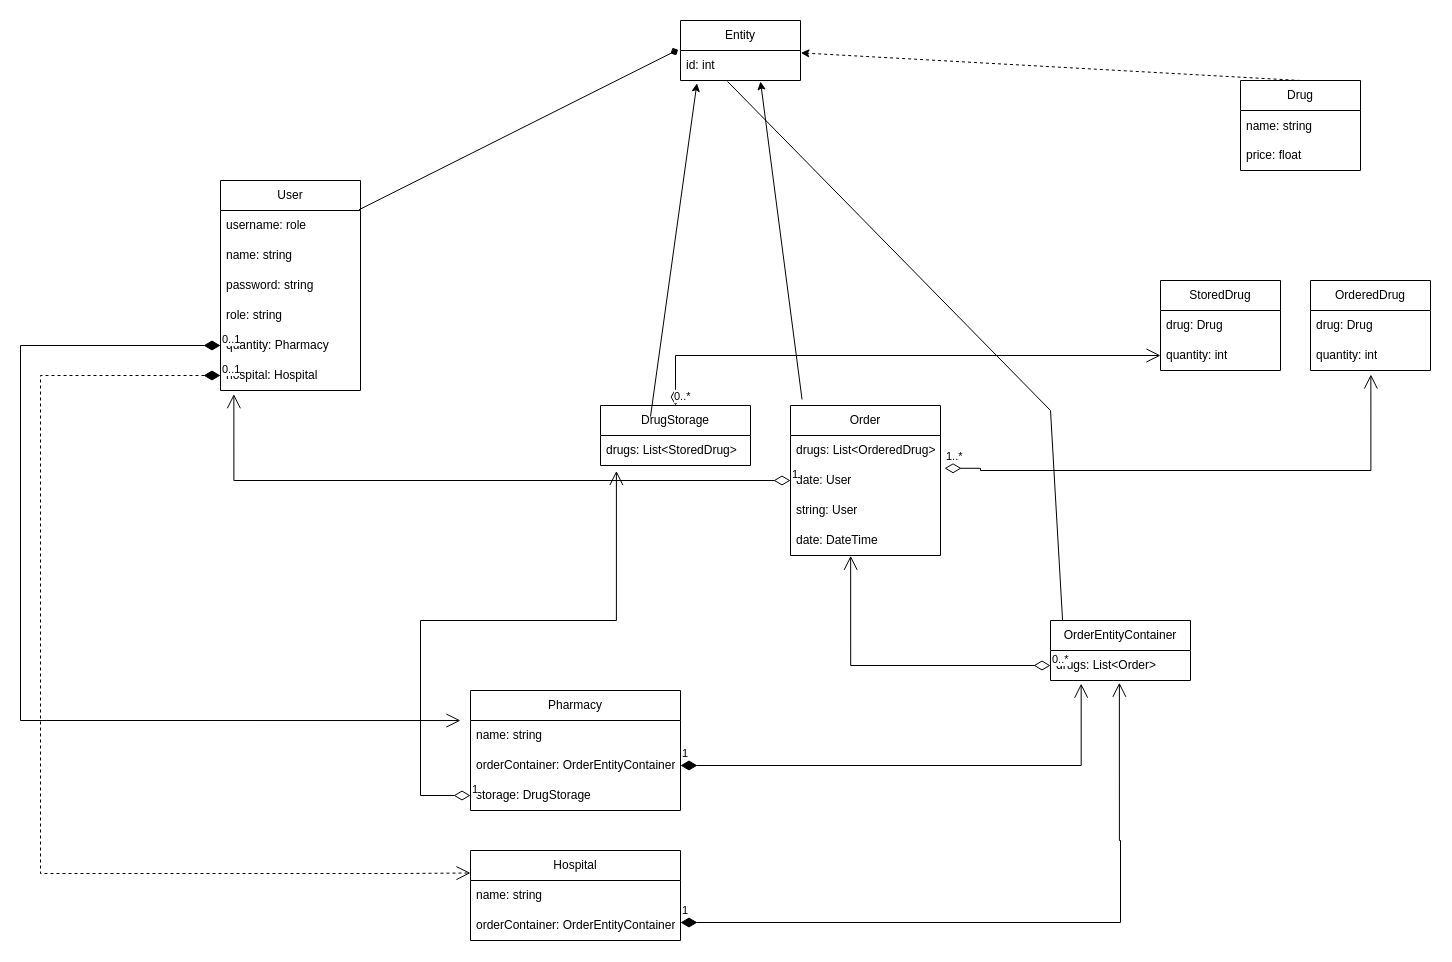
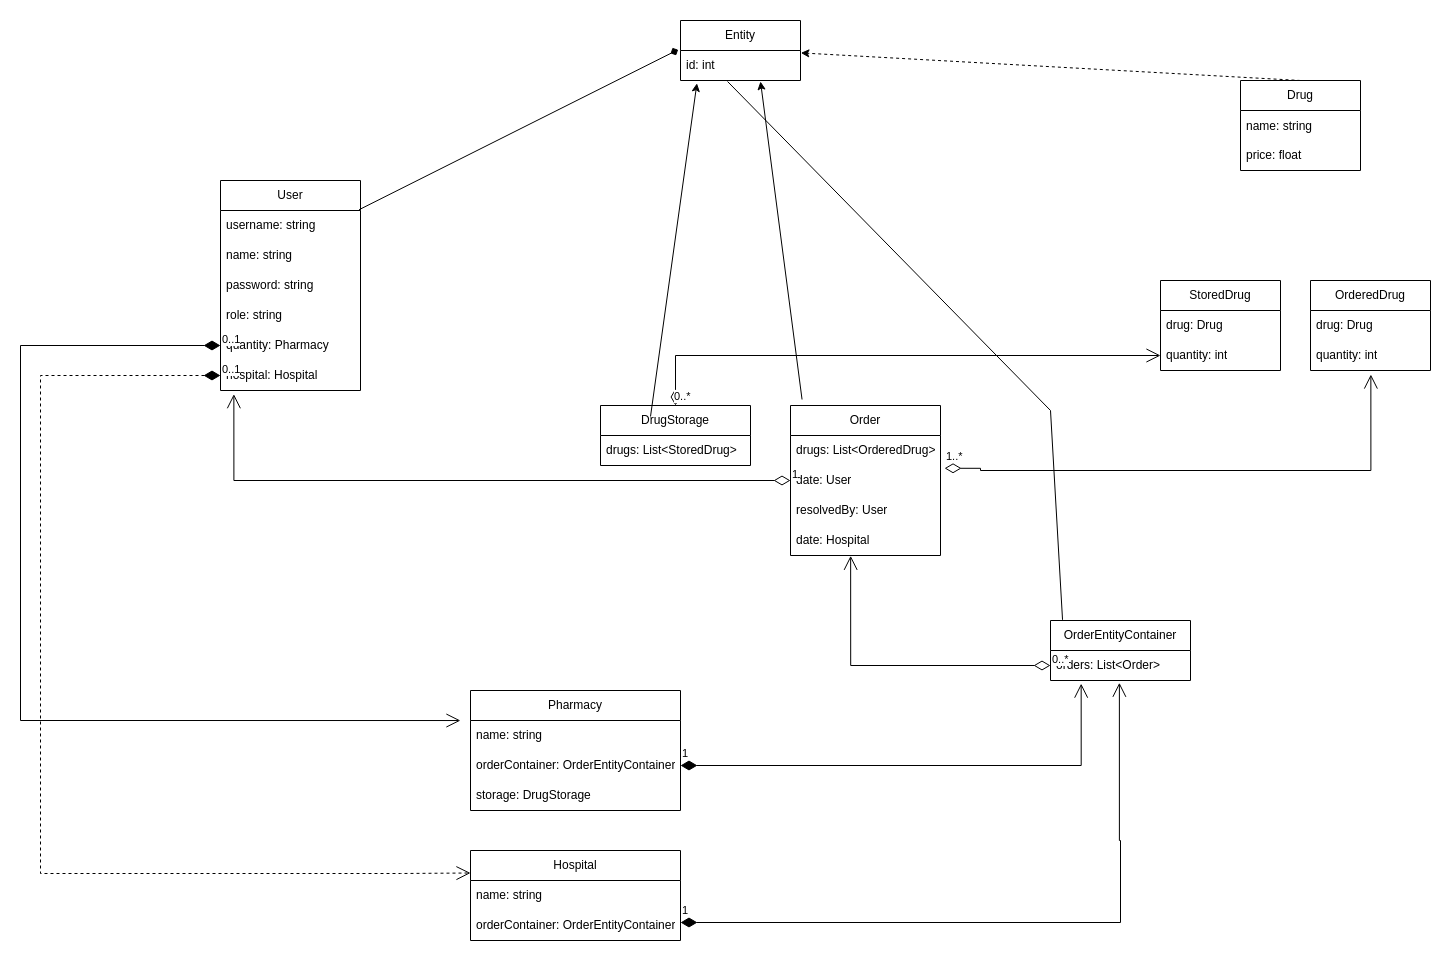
- <mxCell id="3" value="username: role" style="text;strokeColor=none;fillColor=none;align=left;verticalAlign=middle;spacingLeft=4;spacingRight=4;overflow=hidden;points=[[0,0.5],[1,0.5]];portConstraint=eastwest;rotatable=0;whiteSpace=wrap;html=1;" parent="2" vertex="1"><mxGeometry y="30" width="140" height="30" as="geometry" /></mxCell>
+ <mxCell id="3" value="username: string" style="text;strokeColor=none;fillColor=none;align=left;verticalAlign=middle;spacingLeft=4;spacingRight=4;overflow=hidden;points=[[0,0.5],[1,0.5]];portConstraint=eastwest;rotatable=0;whiteSpace=wrap;html=1;" parent="2" vertex="1"><mxGeometry y="30" width="140" height="30" as="geometry" /></mxCell>
- <mxCell id="17" value="string: User" style="text;strokeColor=none;fillColor=none;align=left;verticalAlign=middle;spacingLeft=4;spacingRight=4;overflow=hidden;points=[[0,0.5],[1,0.5]];portConstraint=eastwest;rotatable=0;whiteSpace=wrap;html=1;" vertex="1" parent="14"><mxGeometry y="90" width="150" height="30" as="geometry" /></mxCell>
+ <mxCell id="17" value="resolvedBy: User" style="text;strokeColor=none;fillColor=none;align=left;verticalAlign=middle;spacingLeft=4;spacingRight=4;overflow=hidden;points=[[0,0.5],[1,0.5]];portConstraint=eastwest;rotatable=0;whiteSpace=wrap;html=1;" vertex="1" parent="14"><mxGeometry y="90" width="150" height="30" as="geometry" /></mxCell>
- <mxCell id="18" value="date: DateTime" style="text;strokeColor=none;fillColor=none;align=left;verticalAlign=middle;spacingLeft=4;spacingRight=4;overflow=hidden;points=[[0,0.5],[1,0.5]];portConstraint=eastwest;rotatable=0;whiteSpace=wrap;html=1;" parent="14" vertex="1"><mxGeometry y="120" width="150" height="30" as="geometry" /></mxCell>
+ <mxCell id="18" value="date: Hospital" style="text;strokeColor=none;fillColor=none;align=left;verticalAlign=middle;spacingLeft=4;spacingRight=4;overflow=hidden;points=[[0,0.5],[1,0.5]];portConstraint=eastwest;rotatable=0;whiteSpace=wrap;html=1;" parent="14" vertex="1"><mxGeometry y="120" width="150" height="30" as="geometry" /></mxCell>
- <mxCell id="44" value="1" style="endArrow=open;html=1;endSize=12;startArrow=diamondThin;startSize=14;startFill=0;edgeStyle=orthogonalEdgeStyle;align=left;verticalAlign=bottom;rounded=0;exitX=0;exitY=0.5;exitDx=0;exitDy=0;entryX=0.106;entryY=1.181;entryDx=0;entryDy=0;entryPerimeter=0;" parent="1" source="38" target="25" edge="1"><mxGeometry x="-1" y="3" relative="1" as="geometry"><mxPoint x="970" y="830" as="sourcePoint" /><mxPoint x="1130" y="830" as="targetPoint" /><Array as="points"><mxPoint x="420" y="795" /><mxPoint x="420" y="620" /><mxPoint x="616" y="620" /></Array></mxGeometry></mxCell>
- <mxCell id="40" value="drugs: List&amp;lt;Order&amp;gt;" style="text;strokeColor=none;fillColor=none;align=left;verticalAlign=middle;spacingLeft=4;spacingRight=4;overflow=hidden;points=[[0,0.5],[1,0.5]];portConstraint=eastwest;rotatable=0;whiteSpace=wrap;html=1;" parent="39" vertex="1"><mxGeometry y="30" width="140" height="30" as="geometry" /></mxCell>
+ <mxCell id="40" value="orders: List&amp;lt;Order&amp;gt;" style="text;strokeColor=none;fillColor=none;align=left;verticalAlign=middle;spacingLeft=4;spacingRight=4;overflow=hidden;points=[[0,0.5],[1,0.5]];portConstraint=eastwest;rotatable=0;whiteSpace=wrap;html=1;" parent="39" vertex="1"><mxGeometry y="30" width="140" height="30" as="geometry" /></mxCell>
